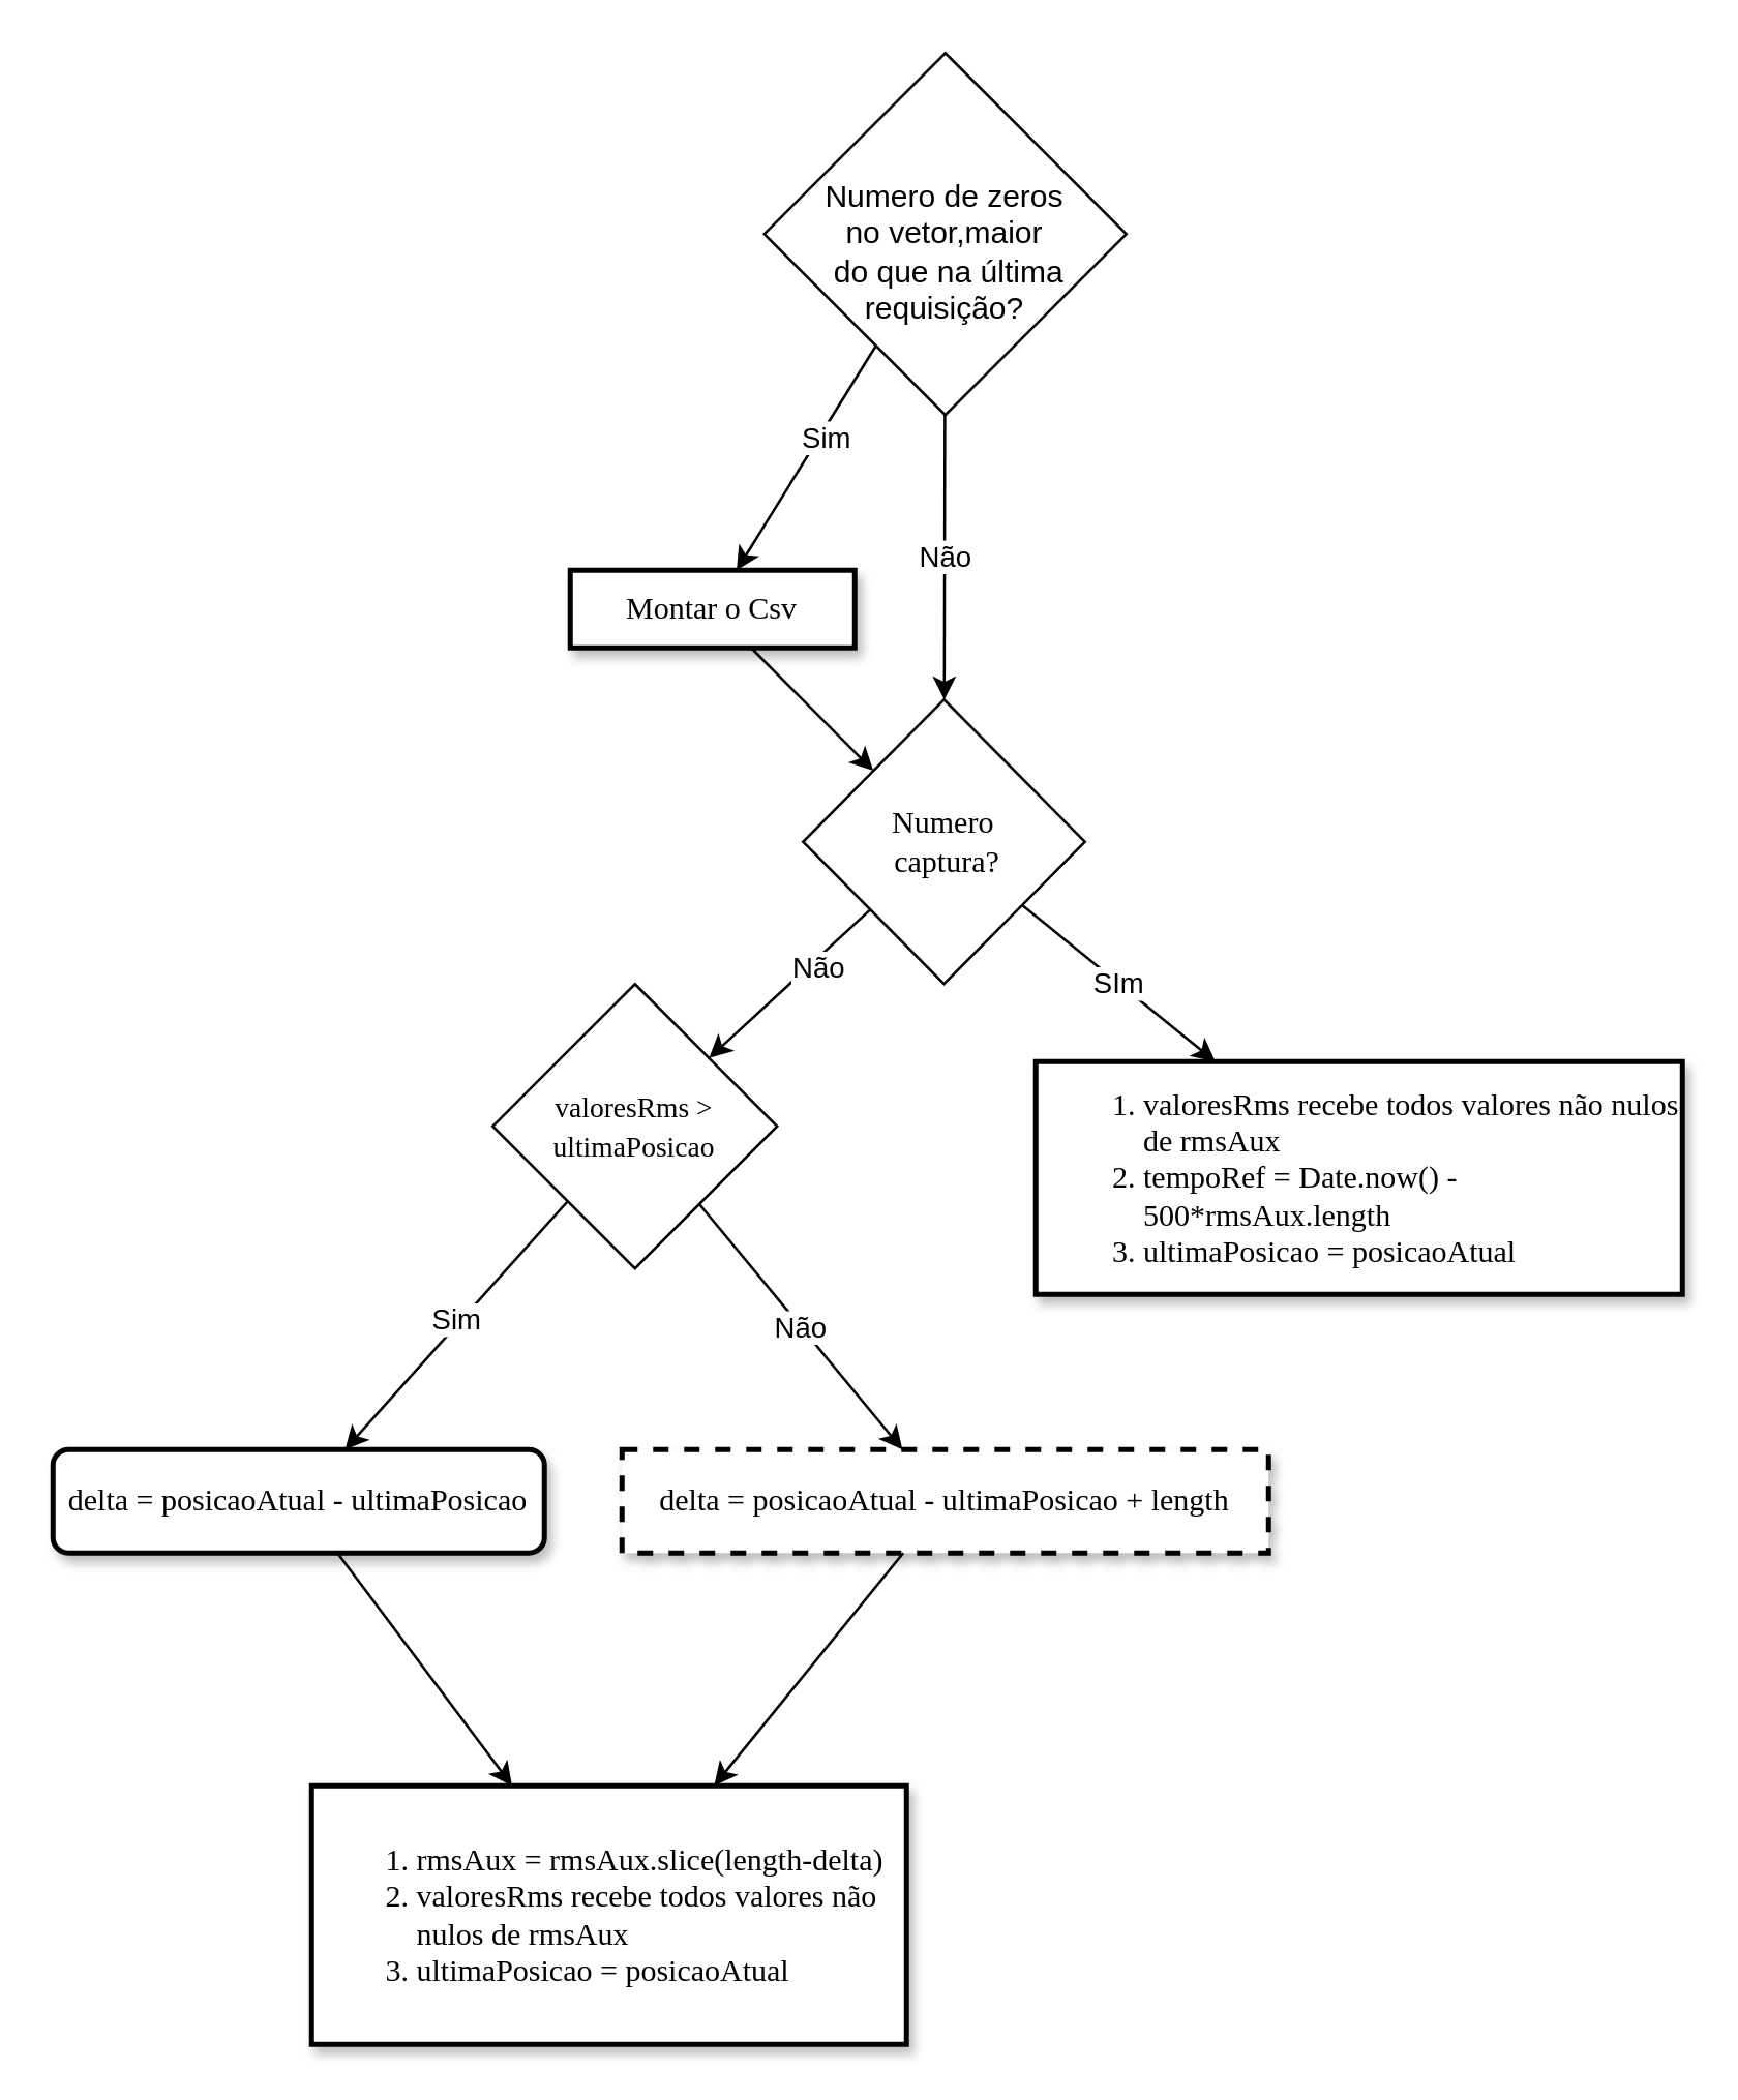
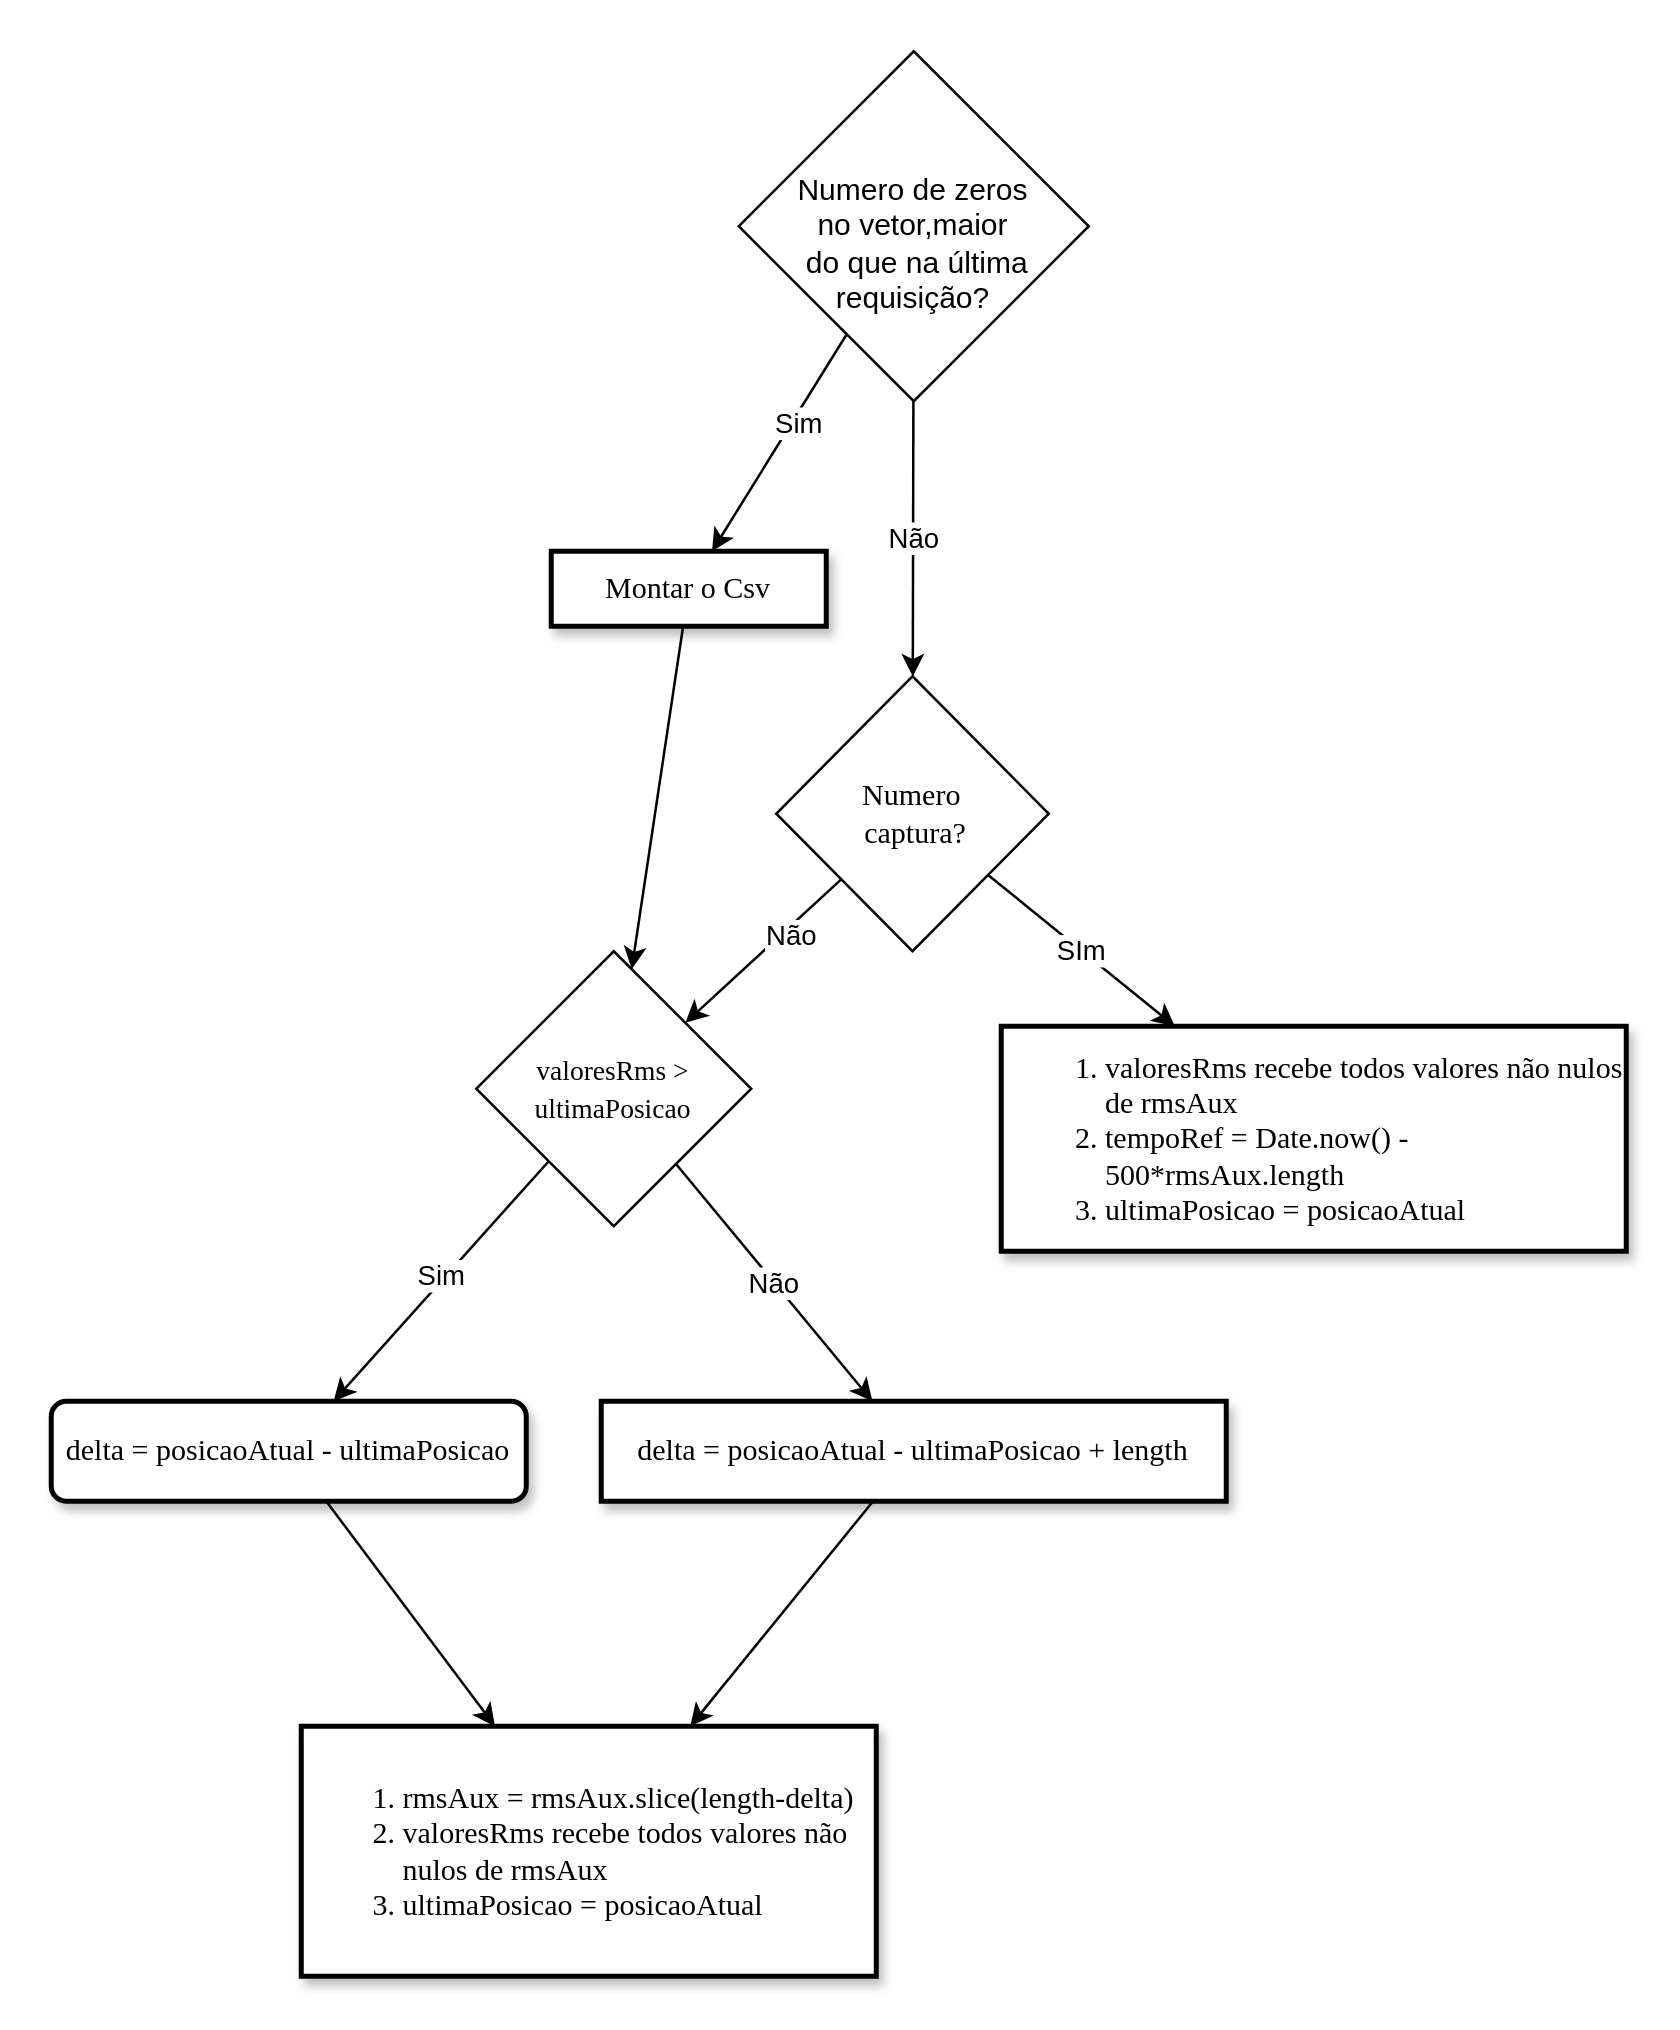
- <mxCell id="20" value="" style="endArrow=classic;html=1;" parent="1" source="17" target="15" edge="1"><mxGeometry width="50" height="50" relative="1" as="geometry"><mxPoint x="350" y="380" as="sourcePoint" /><mxPoint x="400" y="330" as="targetPoint" /></mxGeometry></mxCell>
+ <mxCell id="20" value="" style="endArrow=classic;html=1;" parent="1" source="17" target="14" edge="1"><mxGeometry width="50" height="50" relative="1" as="geometry"><mxPoint x="350" y="380" as="sourcePoint" /><mxPoint x="400" y="330" as="targetPoint" /></mxGeometry></mxCell>
- <mxCell id="4" value="&lt;div&gt;&lt;font style=&quot;font-size: 12px&quot;&gt;delta = posicaoAtual - ultimaPosicao + length&lt;/font&gt;&lt;br&gt;&lt;/div&gt;" style="whiteSpace=wrap;html=1;rounded=0;shadow=1;labelBackgroundColor=none;strokeWidth=2;fontFamily=Verdana;fontSize=12;align=center;dashed=1;" parent="1" vertex="1"><mxGeometry x="240" y="560" width="250" height="40" as="geometry" /></mxCell>
+ <mxCell id="4" value="&lt;div&gt;&lt;font style=&quot;font-size: 12px&quot;&gt;delta = posicaoAtual - ultimaPosicao + length&lt;/font&gt;&lt;br&gt;&lt;/div&gt;" style="whiteSpace=wrap;html=1;rounded=0;shadow=1;labelBackgroundColor=none;strokeWidth=2;fontFamily=Verdana;fontSize=12;align=center;" parent="1" vertex="1"><mxGeometry x="240" y="560" width="250" height="40" as="geometry" /></mxCell>
